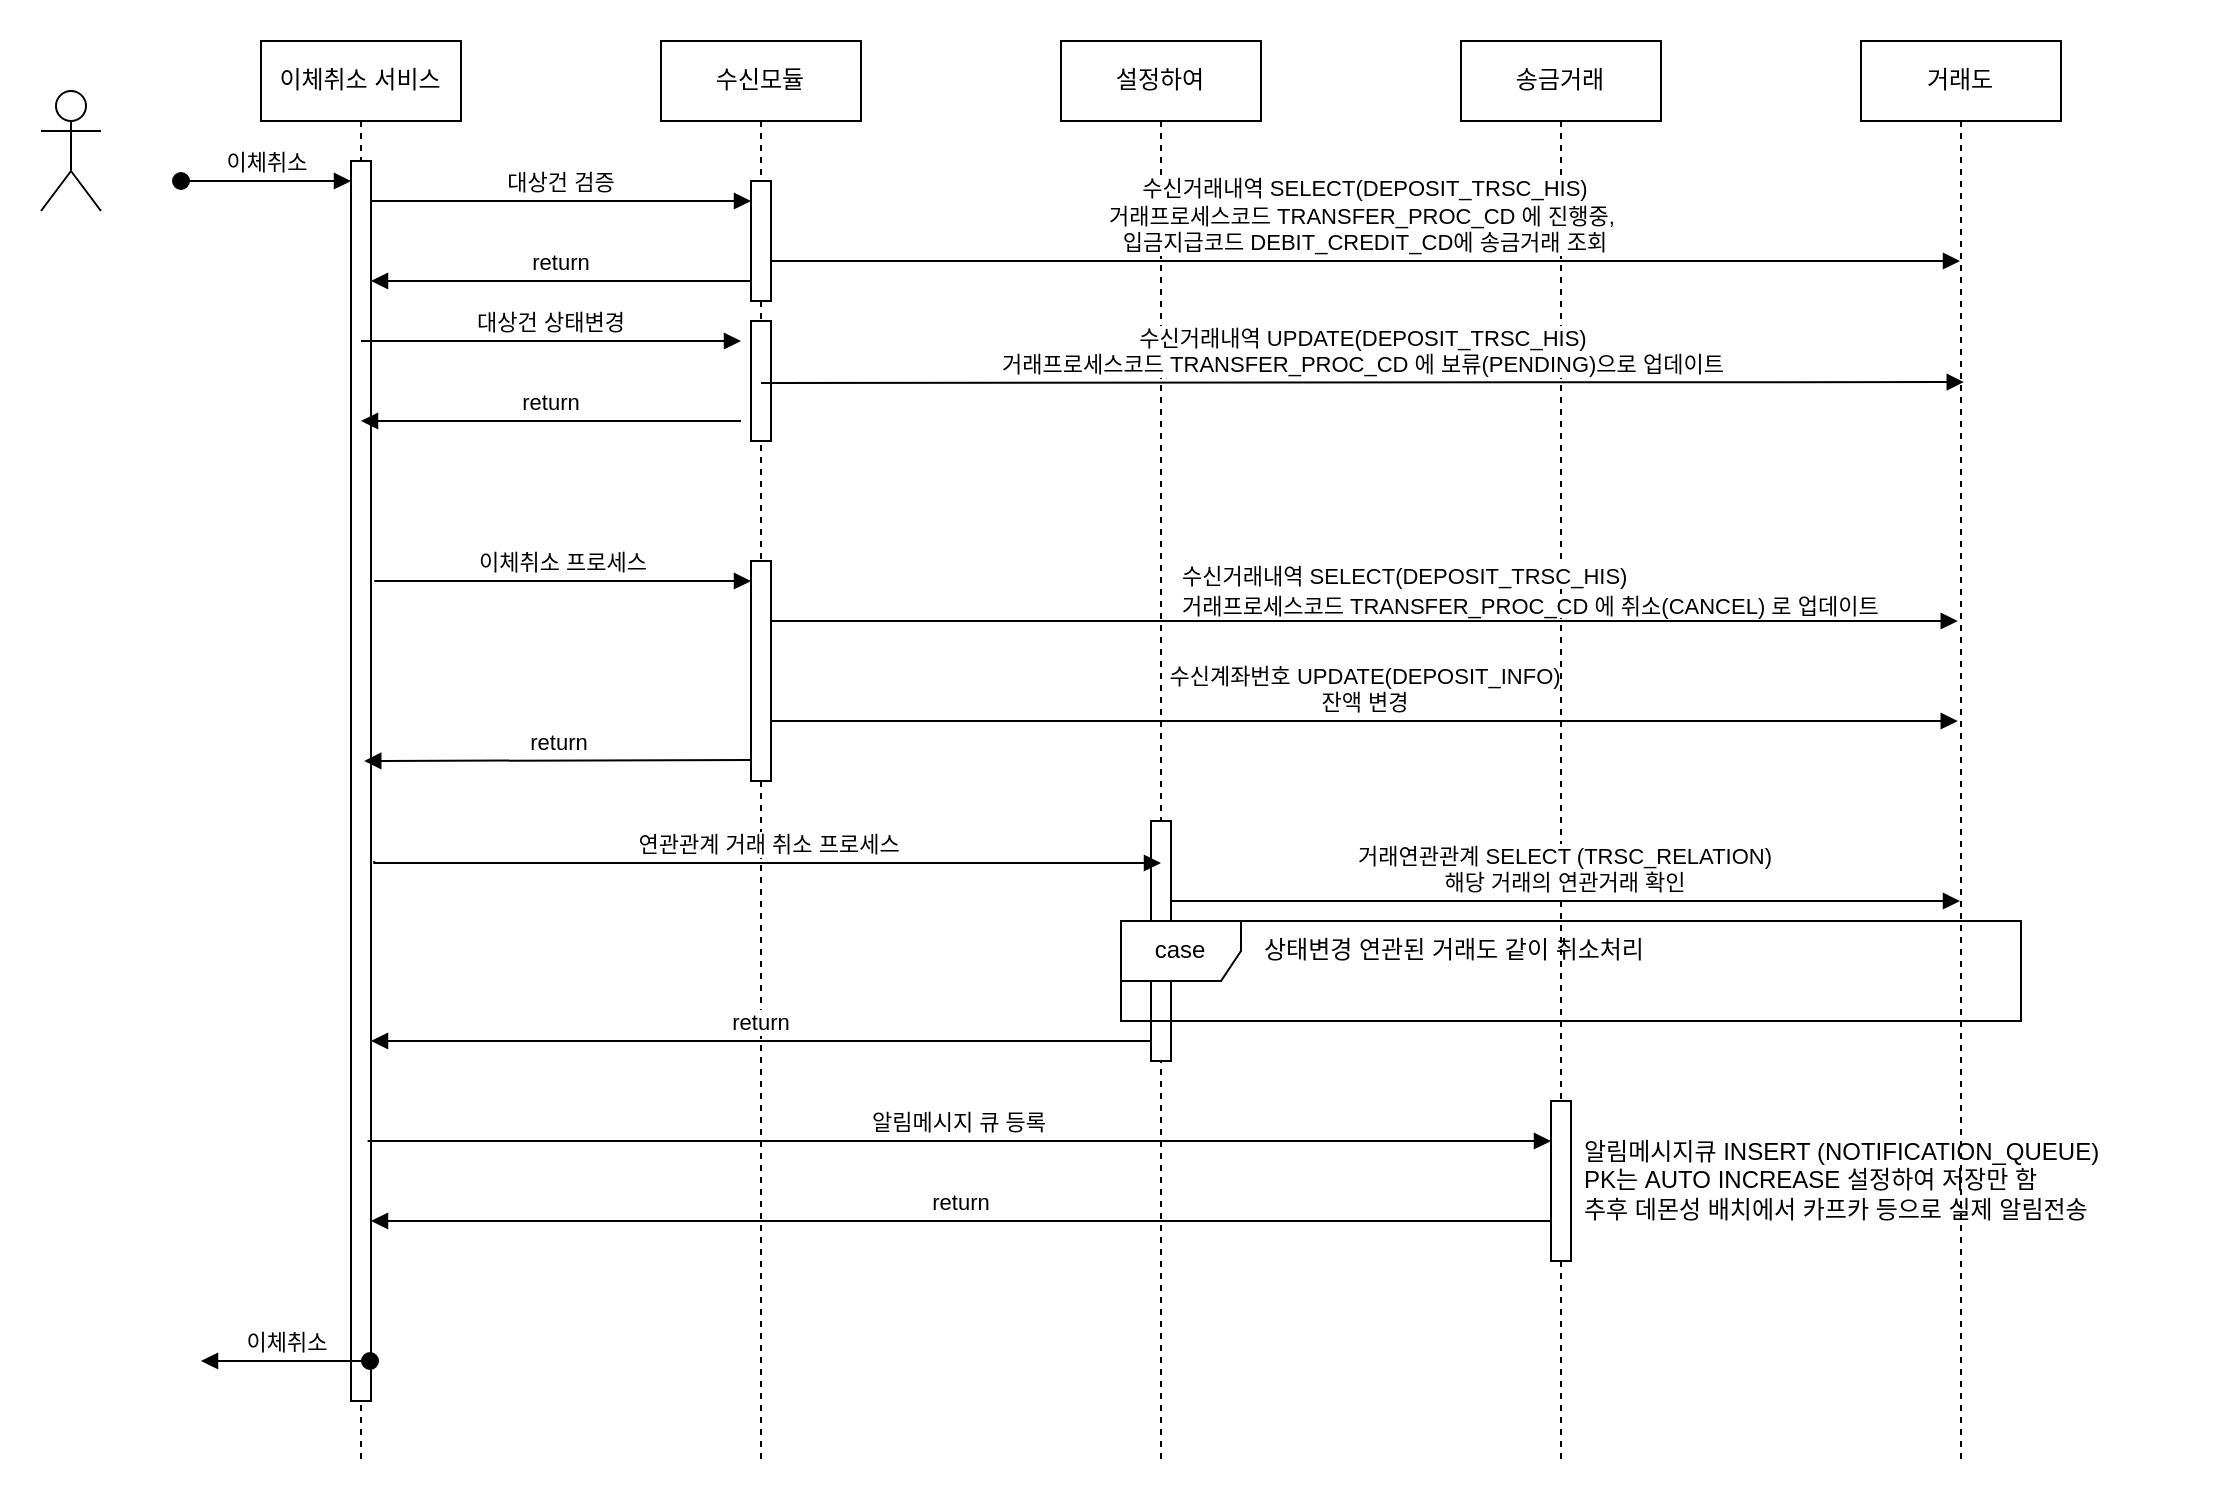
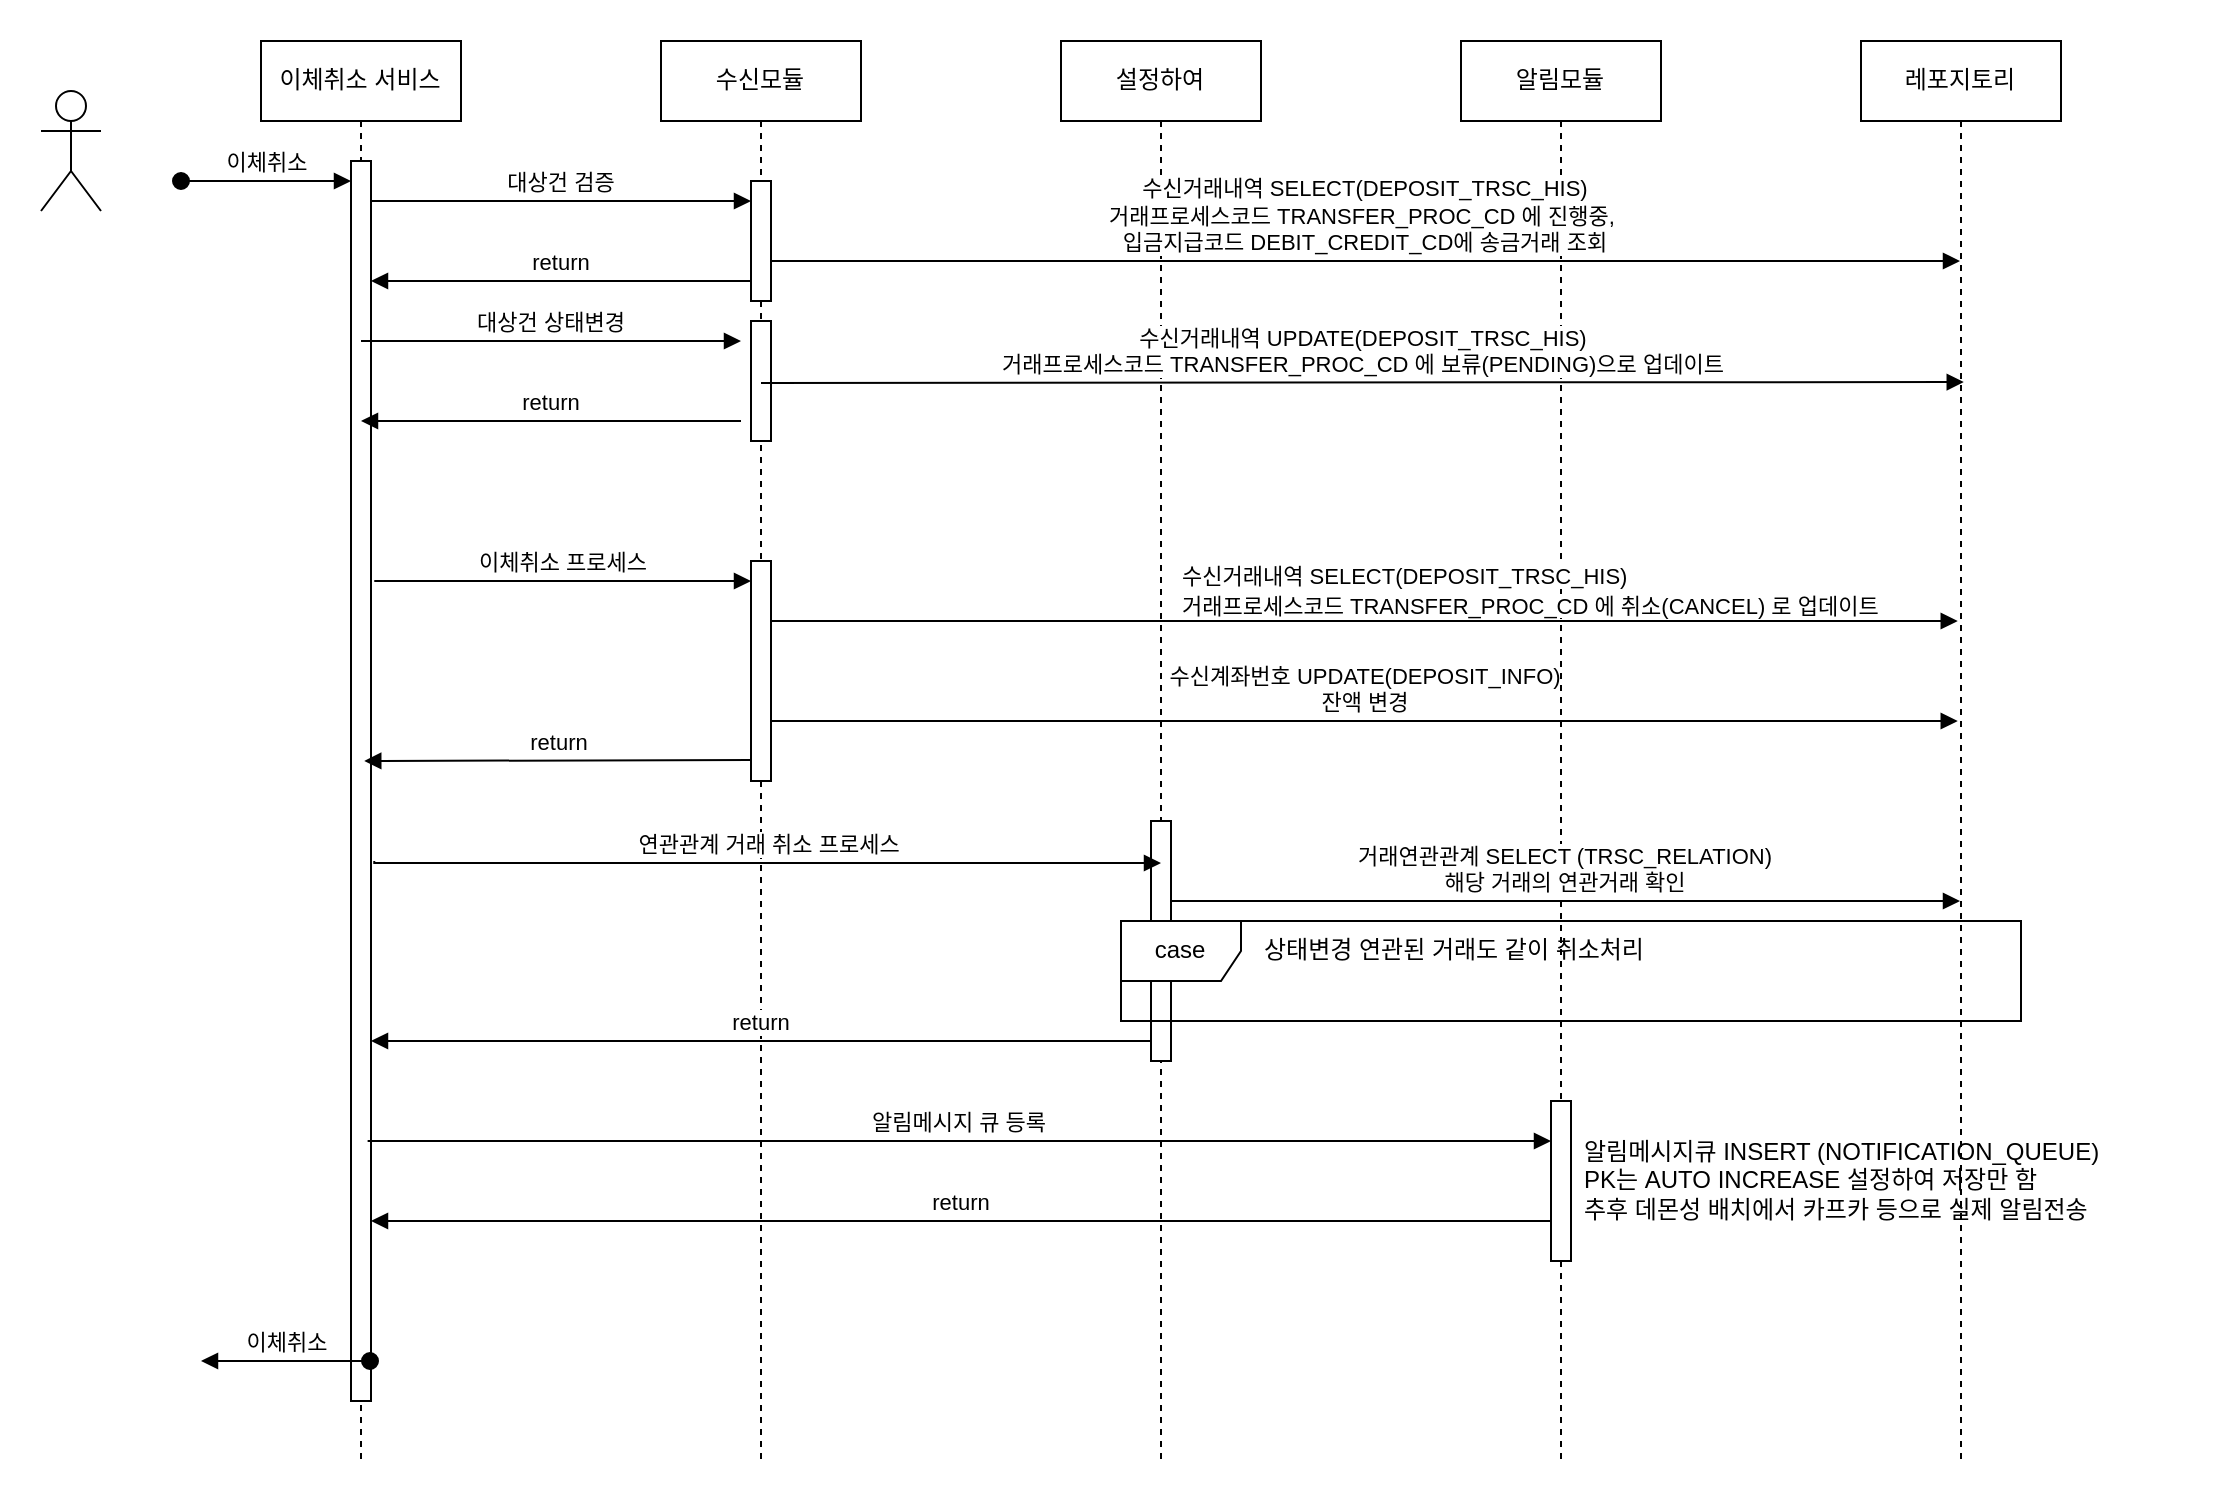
- <mxCell id="13" value="송금거래" style="shape=umlLifeline;perimeter=lifelinePerimeter;whiteSpace=wrap;html=1;container=0;dropTarget=0;collapsible=0;recursiveResize=0;outlineConnect=0;portConstraint=eastwest;newEdgeStyle={&quot;edgeStyle&quot;:&quot;elbowEdgeStyle&quot;,&quot;elbow&quot;:&quot;vertical&quot;,&quot;curved&quot;:0,&quot;rounded&quot;:0};" vertex="1" parent="1"><mxGeometry x="730" y="20" width="100" height="710" as="geometry" /></mxCell>
+ <mxCell id="13" value="알림모듈" style="shape=umlLifeline;perimeter=lifelinePerimeter;whiteSpace=wrap;html=1;container=0;dropTarget=0;collapsible=0;recursiveResize=0;outlineConnect=0;portConstraint=eastwest;newEdgeStyle={&quot;edgeStyle&quot;:&quot;elbowEdgeStyle&quot;,&quot;elbow&quot;:&quot;vertical&quot;,&quot;curved&quot;:0,&quot;rounded&quot;:0};" vertex="1" parent="1"><mxGeometry x="730" y="20" width="100" height="710" as="geometry" /></mxCell>
- <mxCell id="15" value="거래도" style="shape=umlLifeline;perimeter=lifelinePerimeter;whiteSpace=wrap;html=1;container=0;dropTarget=0;collapsible=0;recursiveResize=0;outlineConnect=0;portConstraint=eastwest;newEdgeStyle={&quot;edgeStyle&quot;:&quot;elbowEdgeStyle&quot;,&quot;elbow&quot;:&quot;vertical&quot;,&quot;curved&quot;:0,&quot;rounded&quot;:0};" vertex="1" parent="1"><mxGeometry x="930" y="20" width="100" height="710" as="geometry" /></mxCell>
+ <mxCell id="15" value="레포지토리" style="shape=umlLifeline;perimeter=lifelinePerimeter;whiteSpace=wrap;html=1;container=0;dropTarget=0;collapsible=0;recursiveResize=0;outlineConnect=0;portConstraint=eastwest;newEdgeStyle={&quot;edgeStyle&quot;:&quot;elbowEdgeStyle&quot;,&quot;elbow&quot;:&quot;vertical&quot;,&quot;curved&quot;:0,&quot;rounded&quot;:0};" vertex="1" parent="1"><mxGeometry x="930" y="20" width="100" height="710" as="geometry" /></mxCell>
